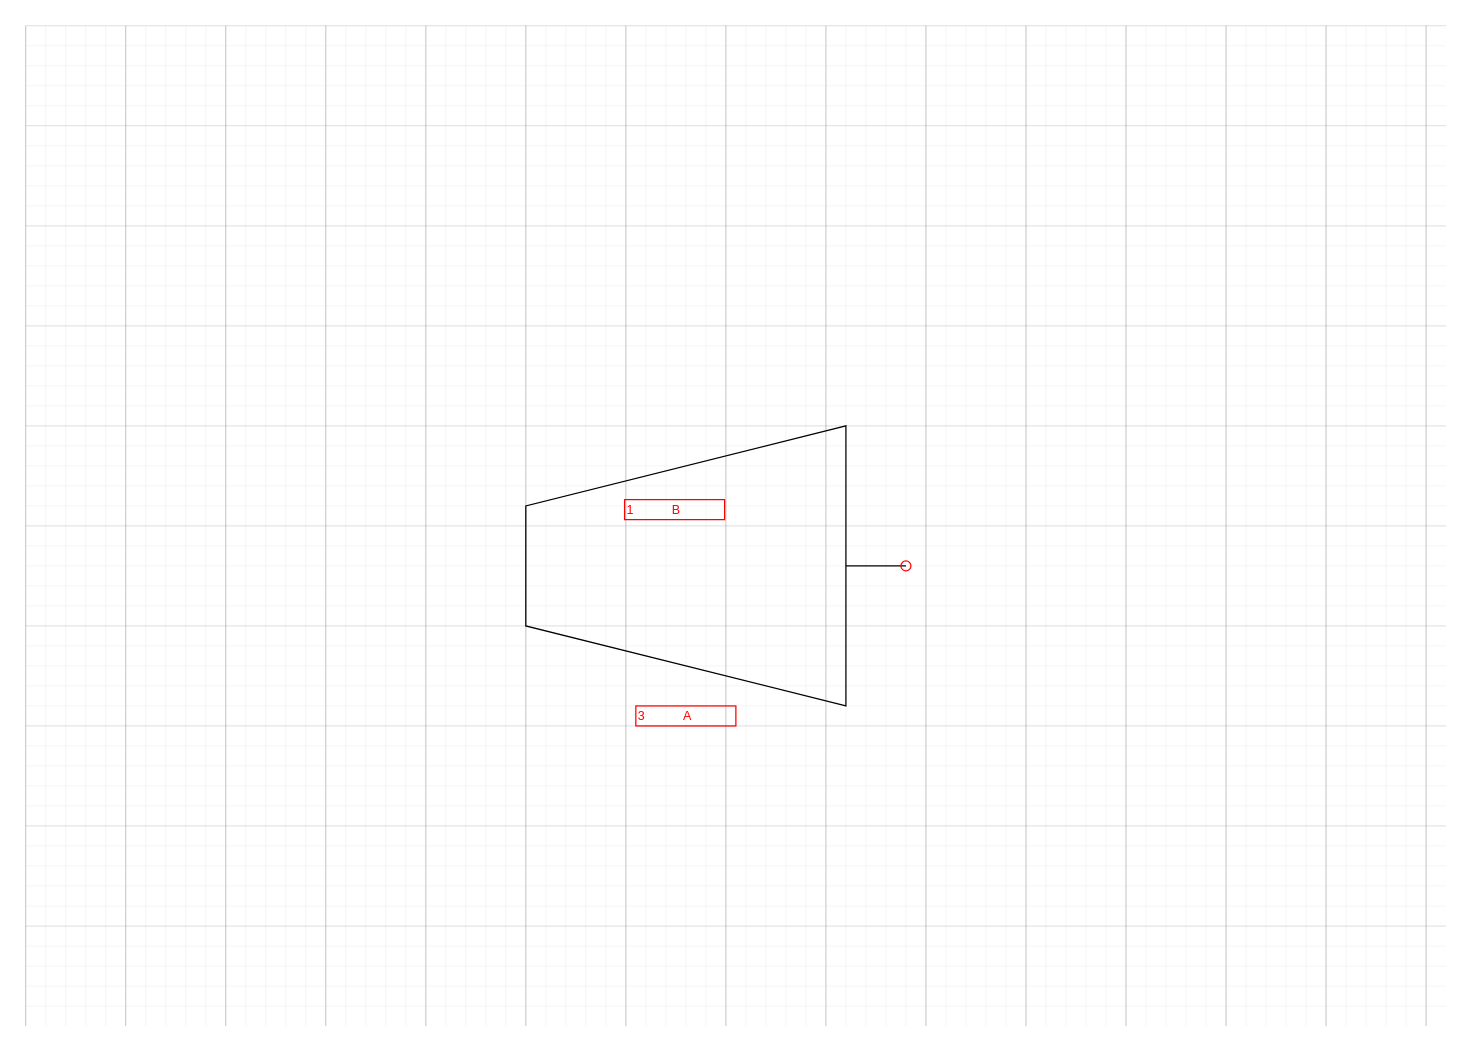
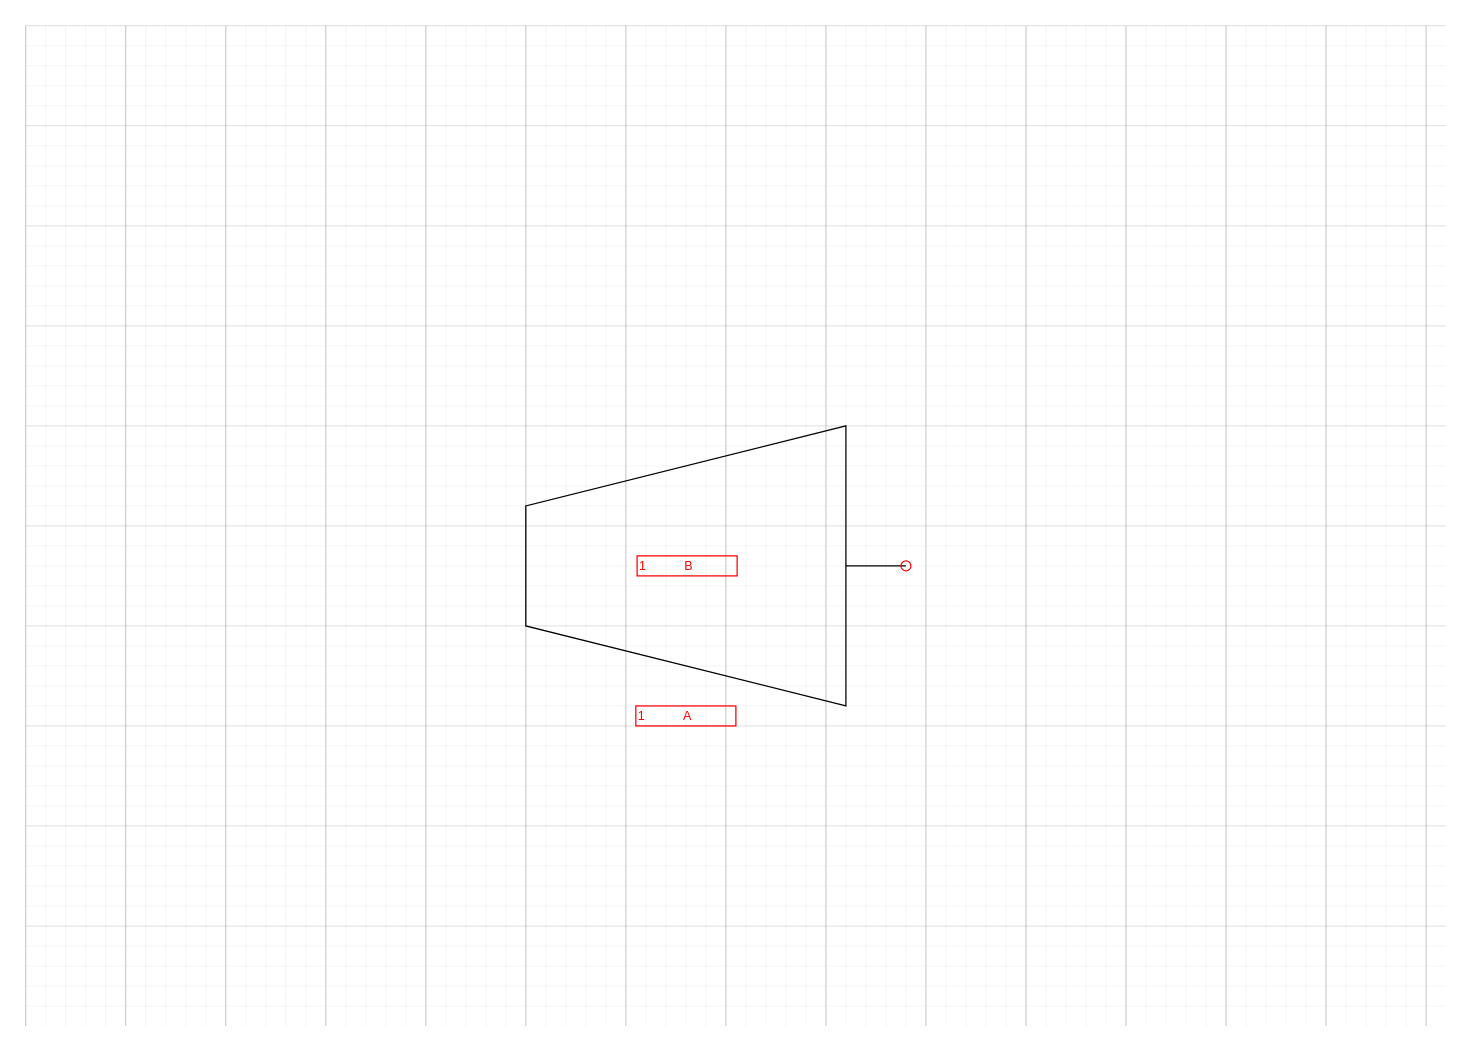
- <mxCell id="126" value="1&amp;nbsp; &amp;nbsp; &amp;nbsp; &amp;nbsp; &amp;nbsp; &amp;nbsp;B" style="rounded=0;whiteSpace=wrap;html=1;fillColor=none;strokeColor=#FF0000;fontColor=#FF0000;fontSize=10;align=left;" vertex="1" parent="124"><mxGeometry x="499" y="399" width="80" height="16" as="geometry" /></mxCell>
+ <mxCell id="126" value="1&amp;nbsp; &amp;nbsp; &amp;nbsp; &amp;nbsp; &amp;nbsp; &amp;nbsp;B" style="rounded=0;whiteSpace=wrap;html=1;fillColor=none;strokeColor=#FF0000;fontColor=#FF0000;fontSize=10;align=left;" vertex="1" parent="124"><mxGeometry x="509" y="444" width="80" height="16" as="geometry" /></mxCell>
- <mxCell id="125" value="3&amp;nbsp; &amp;nbsp; &amp;nbsp; &amp;nbsp; &amp;nbsp; &amp;nbsp;A" style="rounded=0;whiteSpace=wrap;html=1;fillColor=none;strokeColor=#FF0000;fontColor=#FF0000;fontSize=10;align=left;" parent="124" vertex="1"><mxGeometry x="508" y="564" width="80" height="16" as="geometry" /></mxCell>
+ <mxCell id="125" value="1&amp;nbsp; &amp;nbsp; &amp;nbsp; &amp;nbsp; &amp;nbsp; &amp;nbsp;A" style="rounded=0;whiteSpace=wrap;html=1;fillColor=none;strokeColor=#FF0000;fontColor=#FF0000;fontSize=10;align=left;" parent="124" vertex="1"><mxGeometry x="508" y="564" width="80" height="16" as="geometry" /></mxCell>
